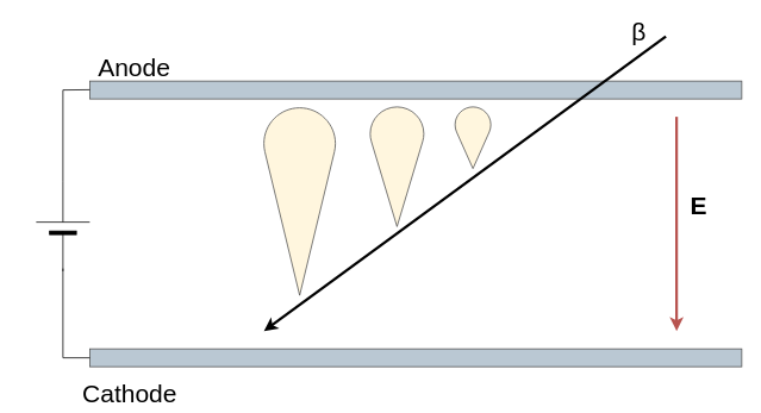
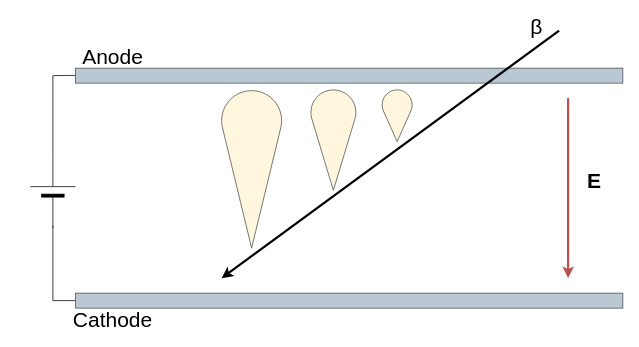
- <mxCell id="30" value="&lt;b&gt;&lt;font style=&quot;font-size: 28px;&quot;&gt;E&lt;/font&gt;&lt;/b&gt;" style="text;html=1;strokeColor=none;fillColor=none;align=center;verticalAlign=middle;whiteSpace=wrap;rounded=0;" vertex="1" parent="1"><mxGeometry x="757" y="215" width="50" height="30" as="geometry" /></mxCell>
+ <mxCell id="30" value="&lt;b&gt;&lt;font style=&quot;font-size: 28px;&quot;&gt;E&lt;/font&gt;&lt;/b&gt;" style="text;html=1;strokeColor=none;fillColor=none;align=center;verticalAlign=middle;whiteSpace=wrap;rounded=0;" vertex="1" parent="1"><mxGeometry x="767" y="225" width="50" height="30" as="geometry" /></mxCell>
- <mxCell id="5" value="&lt;font style=&quot;font-size: 28px;&quot;&gt;Cathode&lt;/font&gt;" style="text;html=1;strokeColor=none;fillColor=none;align=center;verticalAlign=middle;whiteSpace=wrap;rounded=0;" vertex="1" parent="1"><mxGeometry x="80" y="425" width="130" height="30" as="geometry" /></mxCell>
+ <mxCell id="5" value="&lt;font style=&quot;font-size: 28px;&quot;&gt;Cathode&lt;/font&gt;" style="text;html=1;strokeColor=none;fillColor=none;align=center;verticalAlign=middle;whiteSpace=wrap;rounded=0;" vertex="1" parent="1"><mxGeometry x="85" y="410" width="130" height="30" as="geometry" /></mxCell>
